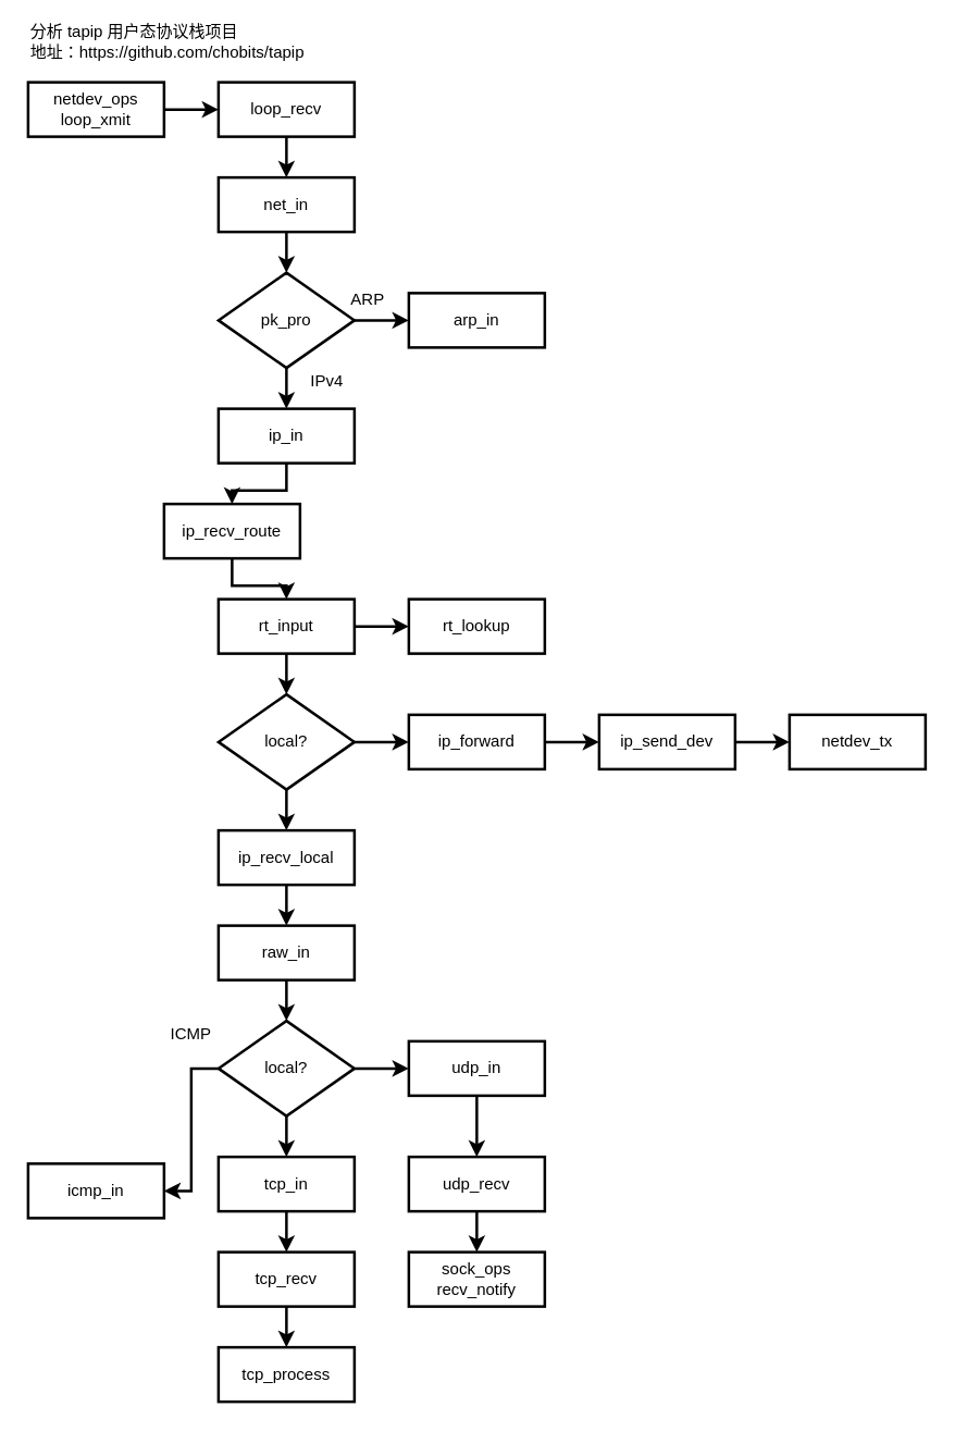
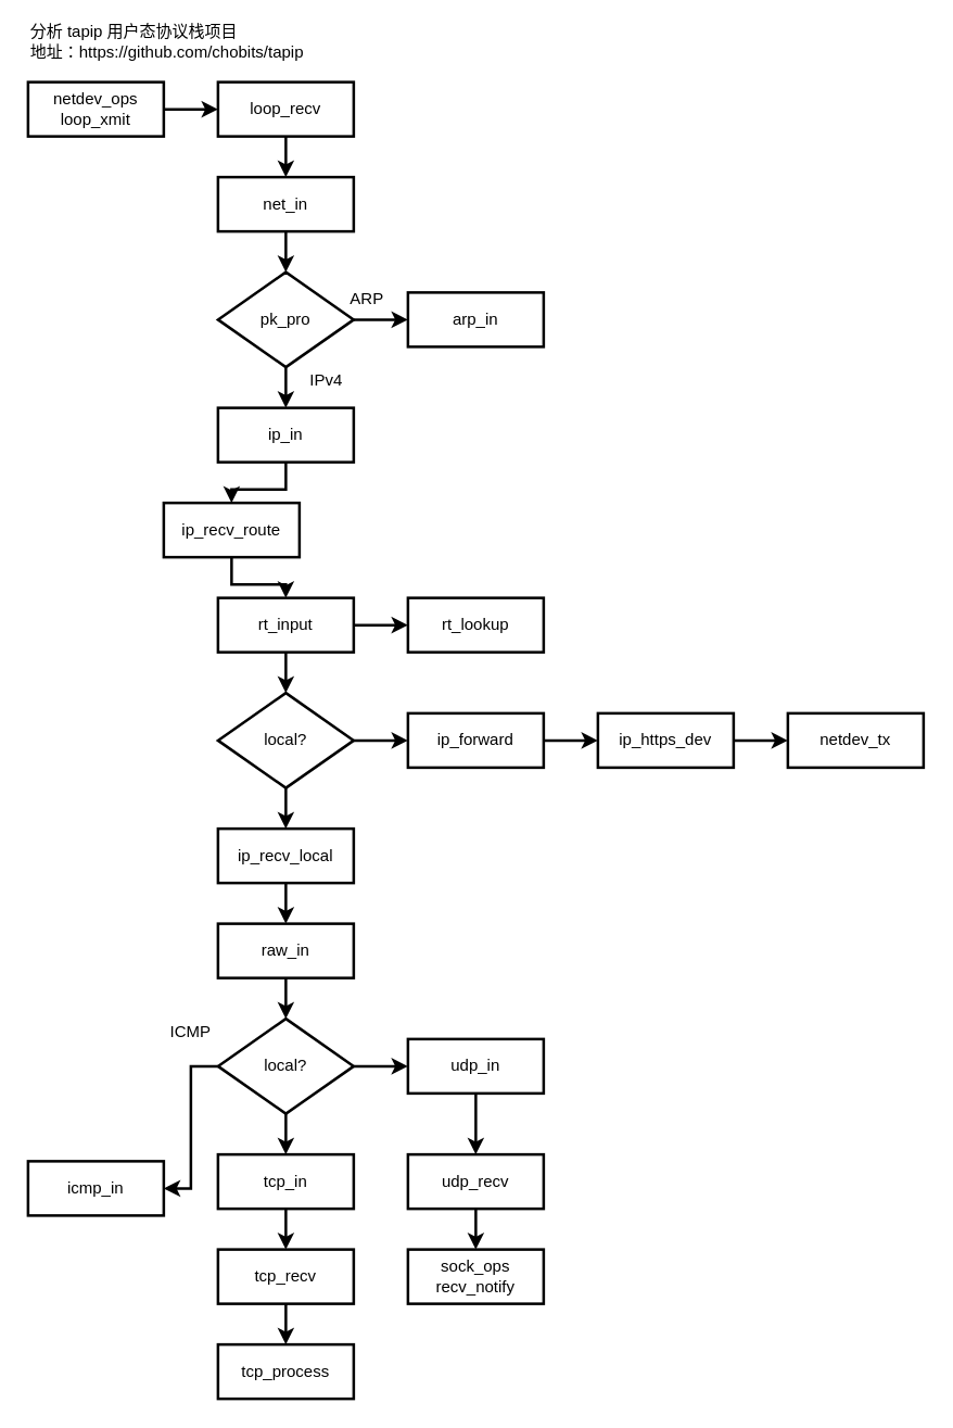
- <mxCell id="31" value="ip_send_dev" style="rounded=0;whiteSpace=wrap;html=1;strokeWidth=2;" vertex="1" parent="1"><mxGeometry x="440" y="525" width="100" height="40" as="geometry" /></mxCell>
+ <mxCell id="31" value="ip_https_dev" style="rounded=0;whiteSpace=wrap;html=1;strokeWidth=2;" vertex="1" parent="1"><mxGeometry x="440" y="525" width="100" height="40" as="geometry" /></mxCell>
